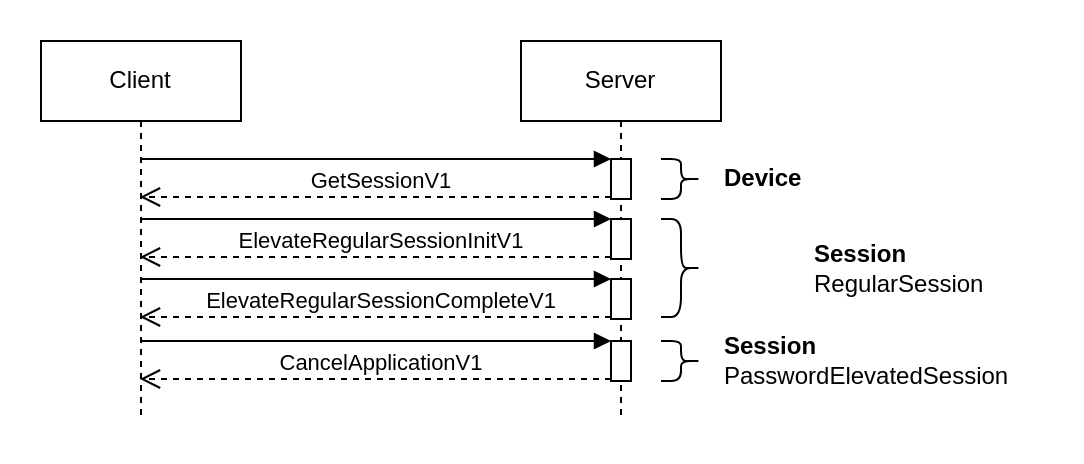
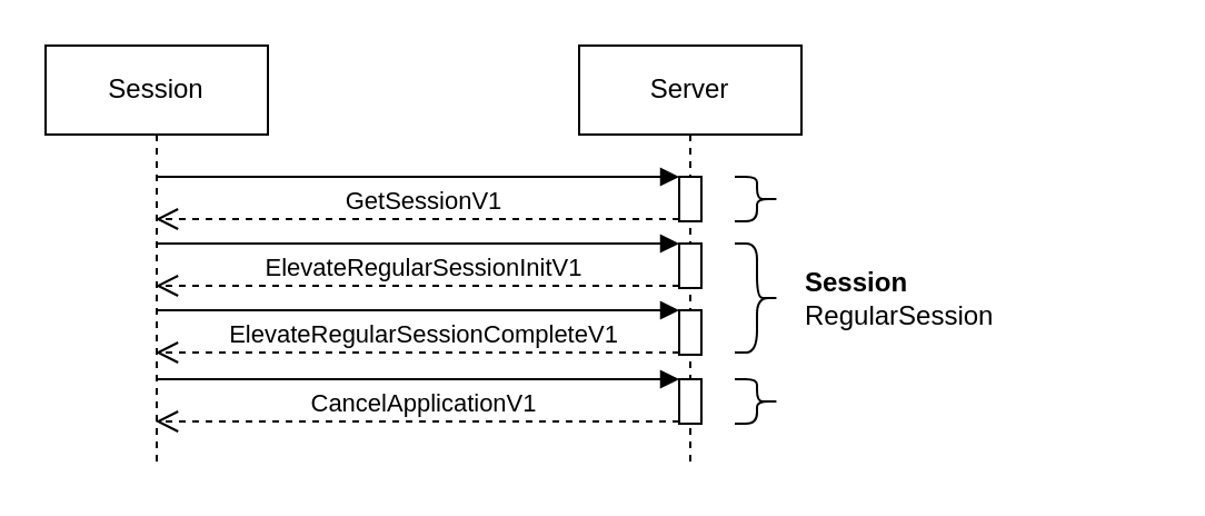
- <mxCell id="2" value="Client&lt;br&gt;" style="shape=umlLifeline;perimeter=lifelinePerimeter;whiteSpace=wrap;html=1;container=1;collapsible=0;recursiveResize=0;outlineConnect=0;" parent="1" vertex="1"><mxGeometry x="20" y="20" width="100" height="190" as="geometry" /></mxCell>
+ <mxCell id="2" value="Session&lt;br&gt;" style="shape=umlLifeline;perimeter=lifelinePerimeter;whiteSpace=wrap;html=1;container=1;collapsible=0;recursiveResize=0;outlineConnect=0;" parent="1" vertex="1"><mxGeometry x="20" y="20" width="100" height="190" as="geometry" /></mxCell>
- <mxCell id="11" value="&lt;b&gt;Device&lt;/b&gt;" style="text;html=1;align=left;verticalAlign=middle;resizable=0;points=[];autosize=1;" parent="1" vertex="1"><mxGeometry x="360" y="79" width="50" height="20" as="geometry" /></mxCell>
- <mxCell id="15" value="&lt;b&gt;Session&lt;/b&gt;&lt;br&gt;RegularSession&lt;br&gt;" style="text;html=1;align=left;verticalAlign=middle;resizable=0;points=[];autosize=1;" parent="1" vertex="1"><mxGeometry x="405" y="118.5" width="100" height="30" as="geometry" /></mxCell>
+ <mxCell id="15" value="&lt;b&gt;Session&lt;/b&gt;&lt;br&gt;RegularSession&lt;br&gt;" style="text;html=1;align=left;verticalAlign=middle;resizable=0;points=[];autosize=1;" parent="1" vertex="1"><mxGeometry x="360" y="118.5" width="100" height="30" as="geometry" /></mxCell>
- <mxCell id="21" value="&lt;b&gt;Session&lt;/b&gt;&lt;br&gt;PasswordElevatedSession" style="text;html=1;align=left;verticalAlign=middle;resizable=0;points=[];autosize=1;" parent="1" vertex="1"><mxGeometry x="360" y="165" width="160" height="30" as="geometry" /></mxCell>
